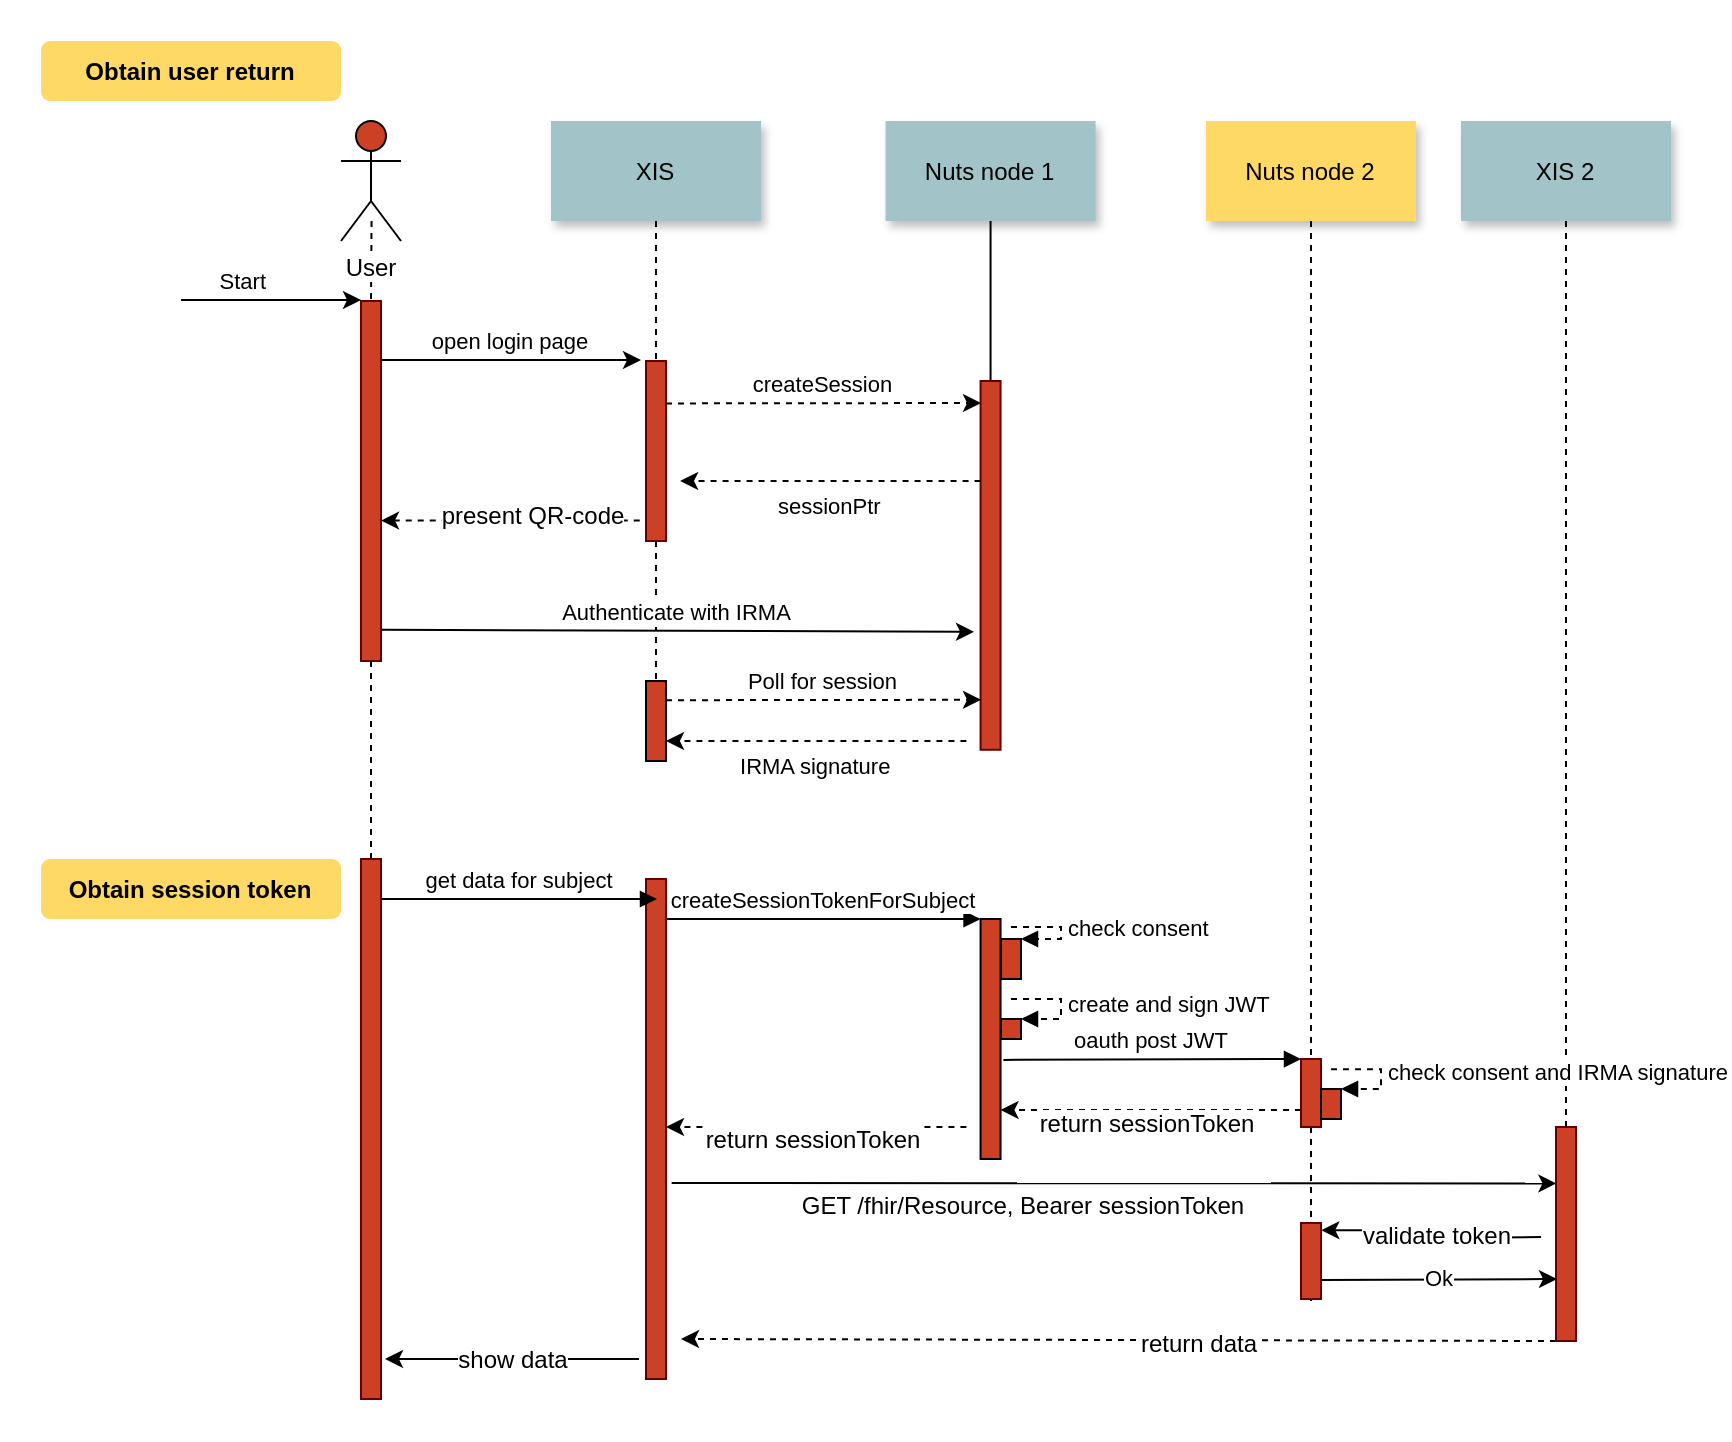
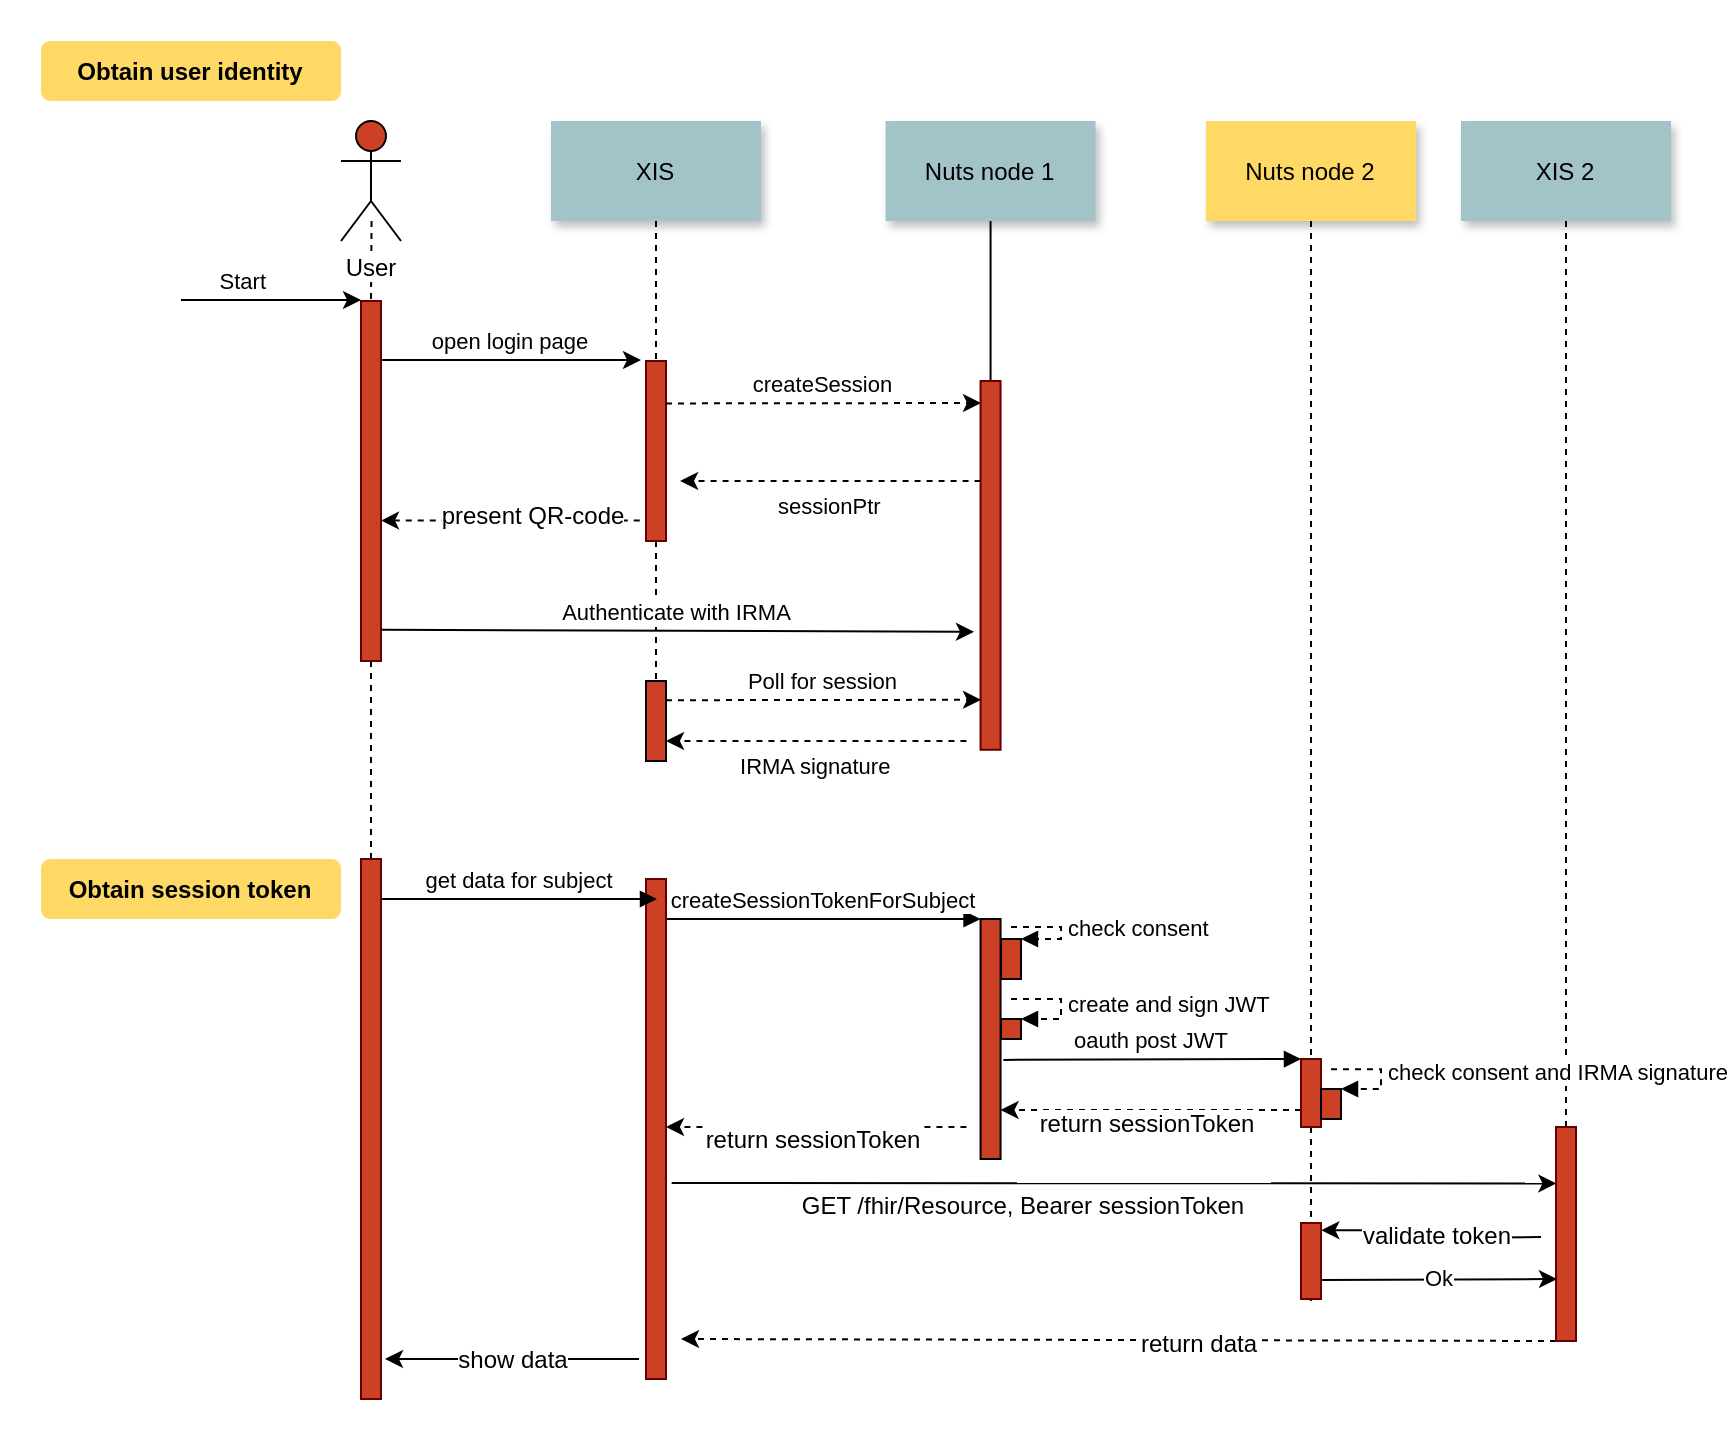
- <mxCell id="25" value="Obtain user return" style="rounded=1;fontStyle=1;fillColor=#FFD966;strokeColor=none" parent="1" vertex="1"><mxGeometry x="20" y="20" width="150" height="30" as="geometry" /></mxCell>
+ <mxCell id="25" value="Obtain user identity" style="rounded=1;fontStyle=1;fillColor=#FFD966;strokeColor=none" parent="1" vertex="1"><mxGeometry x="20" y="20" width="150" height="30" as="geometry" /></mxCell>
